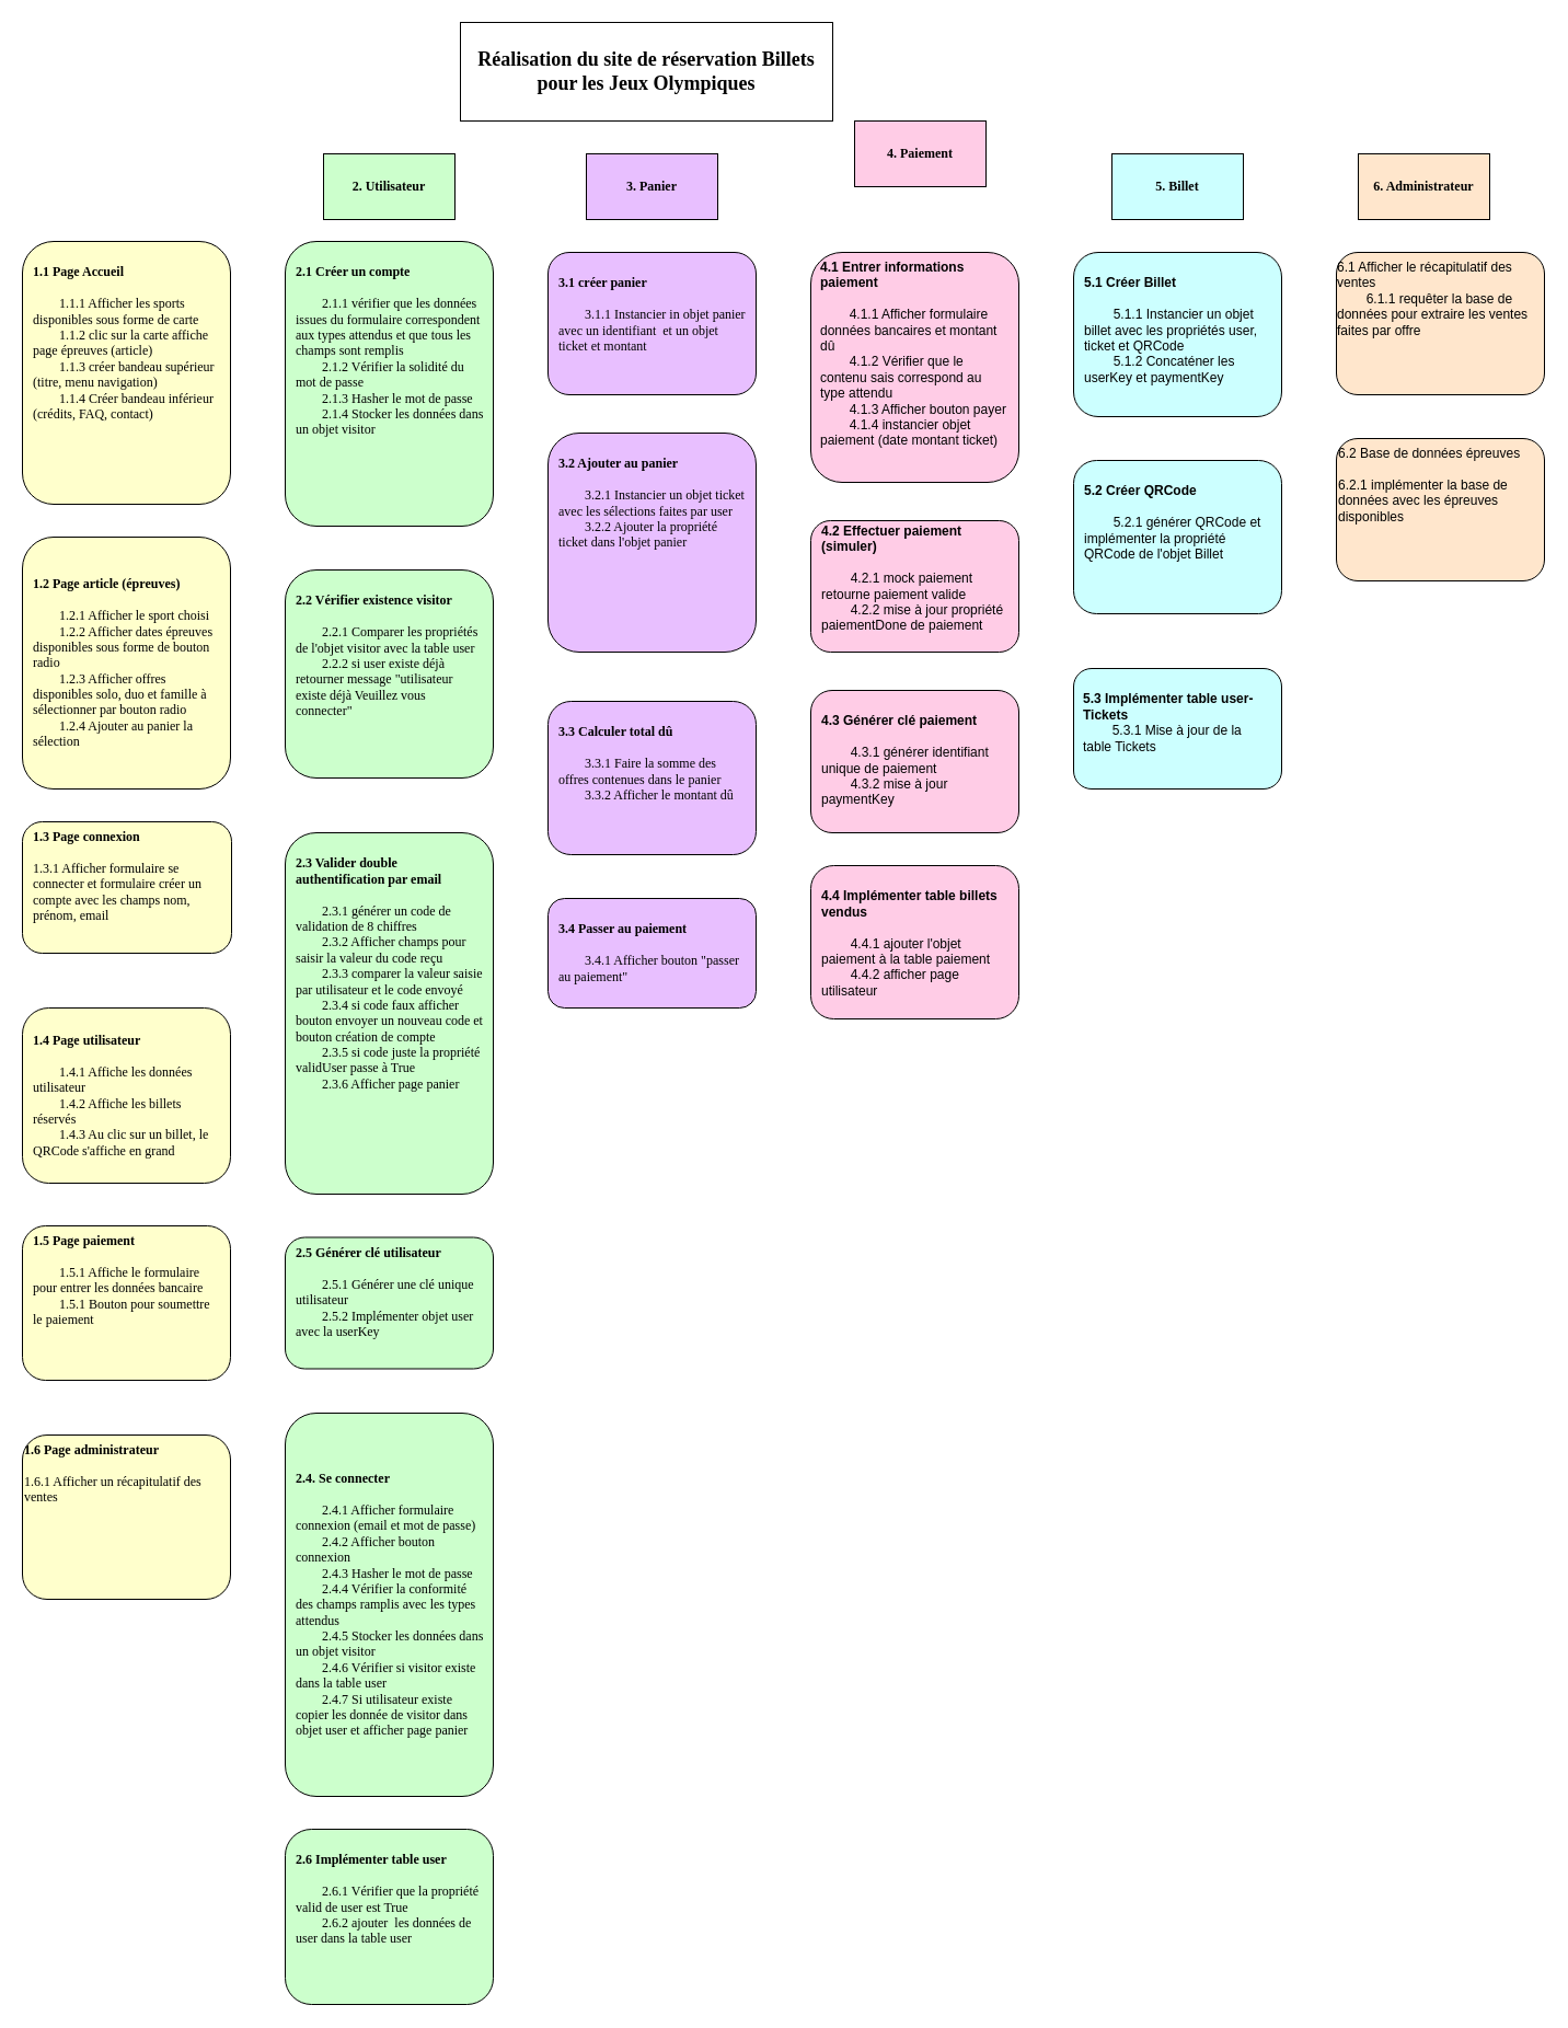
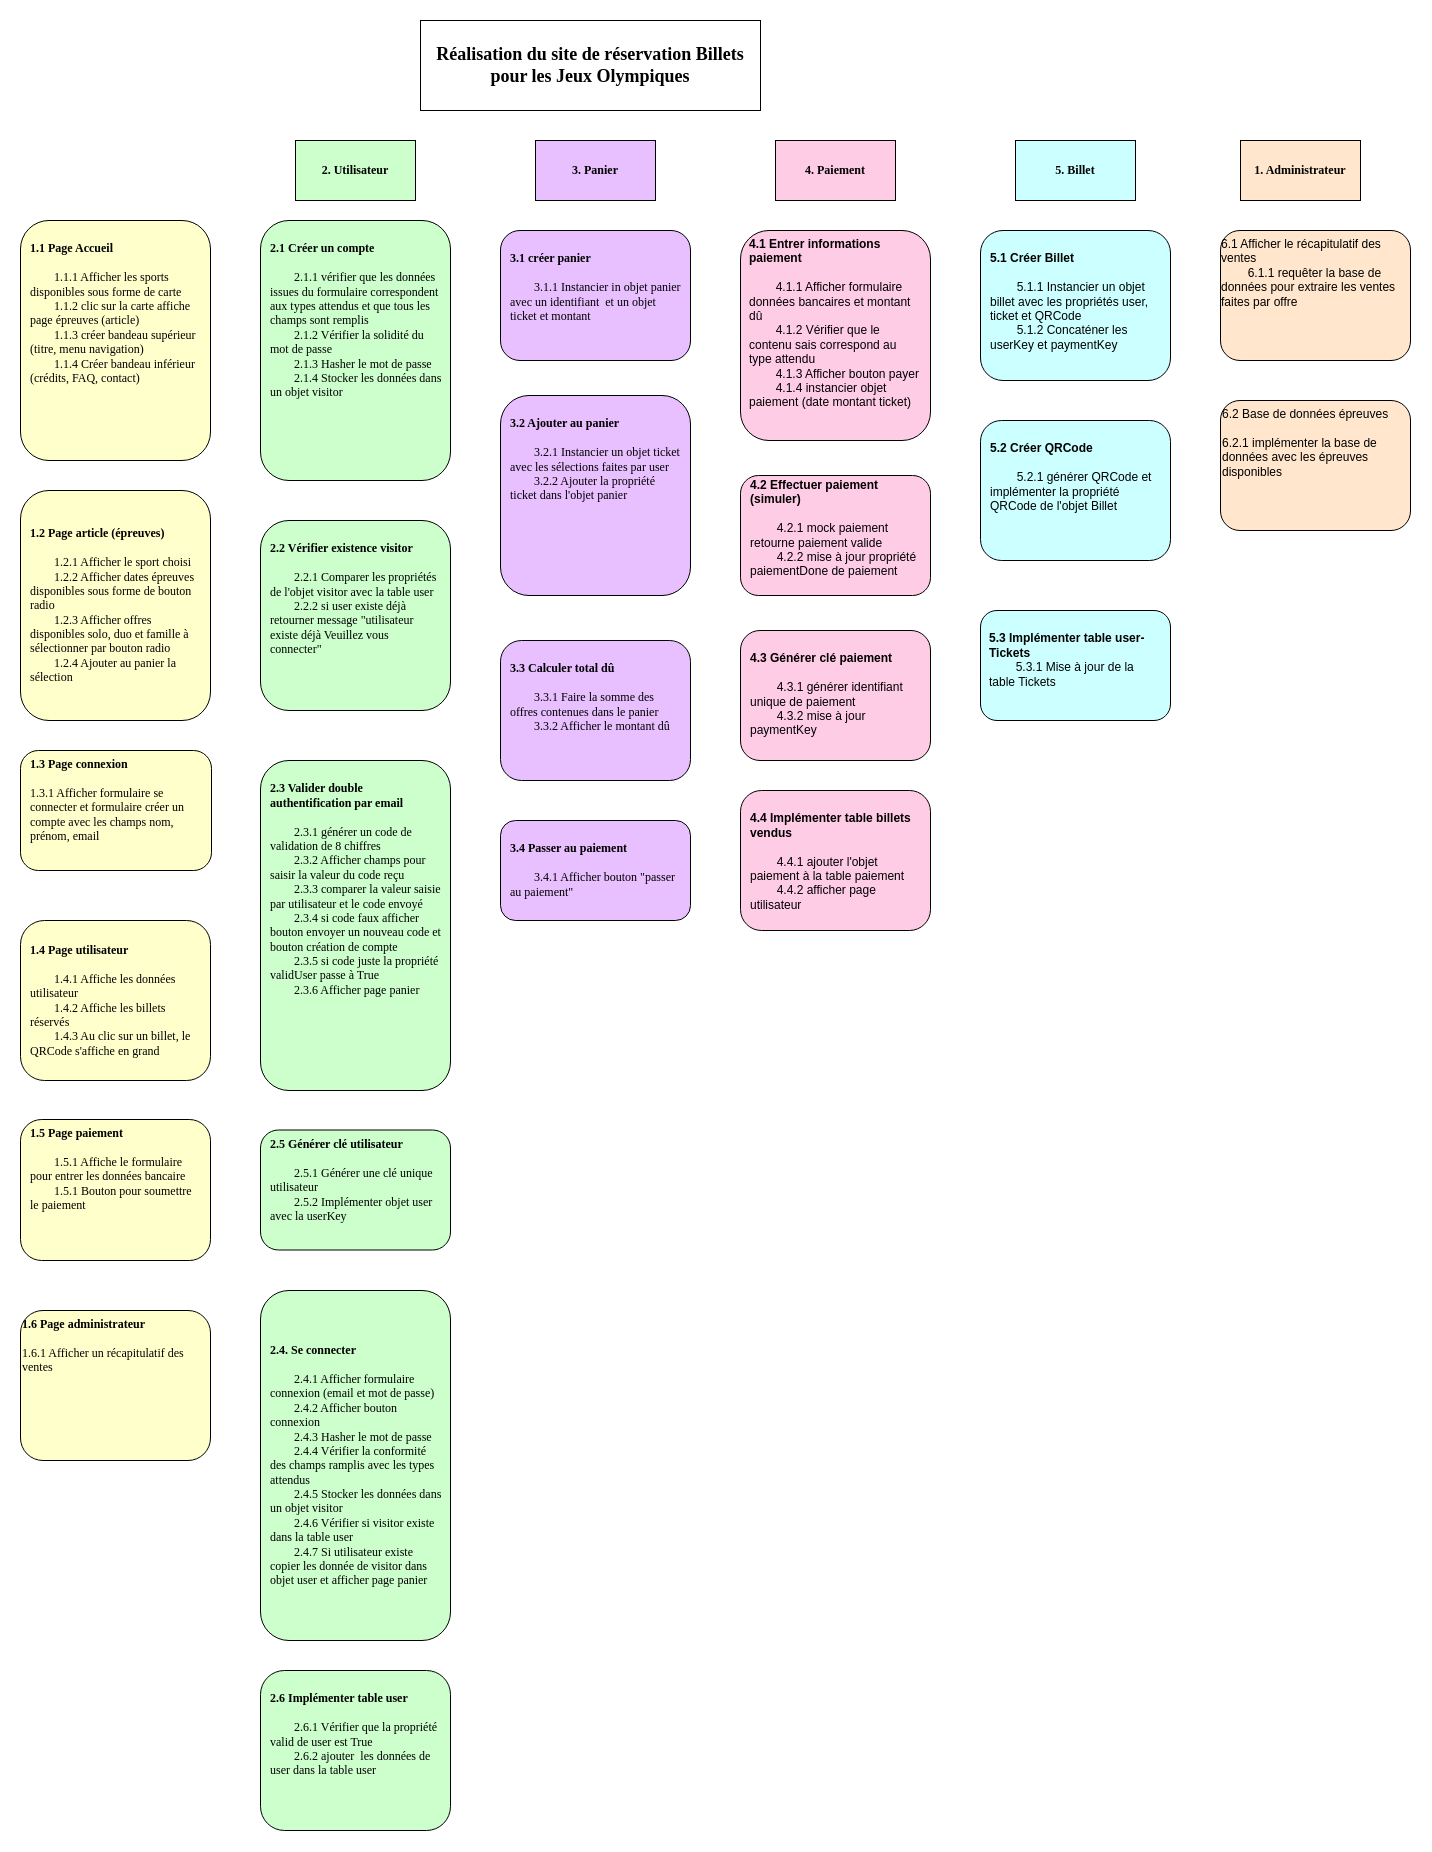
- <mxCell id="5" value="&lt;b&gt;4. Paiement&lt;/b&gt;" style="rounded=0;whiteSpace=wrap;html=1;align=center;fontFamily=Verdana;spacingLeft=8;spacingRight=8;fillColor=#FFCCE6;" vertex="1" parent="1"><mxGeometry x="780" y="110" width="120" height="60" as="geometry" /></mxCell>
+ <mxCell id="5" value="&lt;b&gt;4. Paiement&lt;/b&gt;" style="rounded=0;whiteSpace=wrap;html=1;align=center;fontFamily=Verdana;spacingLeft=8;spacingRight=8;fillColor=#FFCCE6;" vertex="1" parent="1"><mxGeometry x="775" y="140" width="120" height="60" as="geometry" /></mxCell>
- <mxCell id="30" value="&lt;font face=&quot;Verdana&quot;&gt;&lt;b&gt;6. Administrateur &lt;/b&gt;&lt;/font&gt;" style="rounded=0;whiteSpace=wrap;html=1;fillColor=#FFE6CC;" vertex="1" parent="1"><mxGeometry x="1240" y="140" width="120" height="60" as="geometry" /></mxCell>
+ <mxCell id="30" value="&lt;font face=&quot;Verdana&quot;&gt;&lt;b&gt;1. Administrateur &lt;/b&gt;&lt;/font&gt;" style="rounded=0;whiteSpace=wrap;html=1;fillColor=#FFE6CC;" vertex="1" parent="1"><mxGeometry x="1240" y="140" width="120" height="60" as="geometry" /></mxCell>
